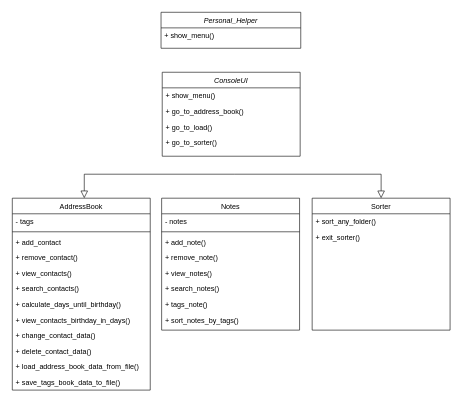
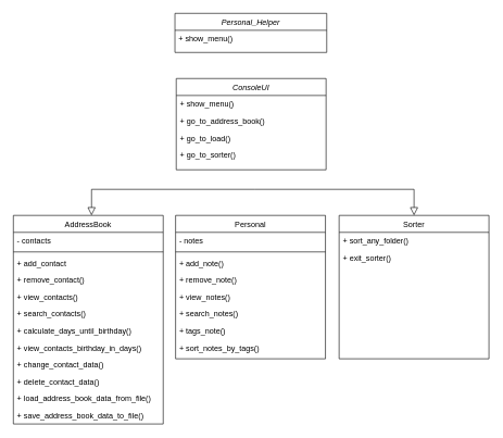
- <mxCell id="24" value="Notes" style="swimlane;fontStyle=0;align=center;verticalAlign=top;childLayout=stackLayout;horizontal=1;startSize=26;horizontalStack=0;resizeParent=1;resizeLast=0;collapsible=1;marginBottom=0;rounded=0;shadow=0;strokeWidth=1;" vertex="1" parent="1"><mxGeometry x="269" y="330" width="230" height="220" as="geometry"><mxRectangle x="130" y="380" width="160" height="26" as="alternateBounds" /></mxGeometry></mxCell>
+ <mxCell id="24" value="Personal" style="swimlane;fontStyle=0;align=center;verticalAlign=top;childLayout=stackLayout;horizontal=1;startSize=26;horizontalStack=0;resizeParent=1;resizeLast=0;collapsible=1;marginBottom=0;rounded=0;shadow=0;strokeWidth=1;" vertex="1" parent="1"><mxGeometry x="269" y="330" width="230" height="220" as="geometry"><mxRectangle x="130" y="380" width="160" height="26" as="alternateBounds" /></mxGeometry></mxCell>
- <mxCell id="5" value="- tags" style="text;align=left;verticalAlign=top;spacingLeft=4;spacingRight=4;overflow=hidden;rotatable=0;points=[[0,0.5],[1,0.5]];portConstraint=eastwest;" parent="4" vertex="1"><mxGeometry y="26" width="230" height="26" as="geometry" /></mxCell>
+ <mxCell id="5" value="- contacts" style="text;align=left;verticalAlign=top;spacingLeft=4;spacingRight=4;overflow=hidden;rotatable=0;points=[[0,0.5],[1,0.5]];portConstraint=eastwest;" parent="4" vertex="1"><mxGeometry y="26" width="230" height="26" as="geometry" /></mxCell>
- <mxCell id="16" value="+ save_tags_book_data_to_file()" style="text;align=left;verticalAlign=top;spacingLeft=4;spacingRight=4;overflow=hidden;rotatable=0;points=[[0,0.5],[1,0.5]];portConstraint=eastwest;" vertex="1" parent="4"><mxGeometry y="294" width="230" height="26" as="geometry" /></mxCell>
+ <mxCell id="16" value="+ save_address_book_data_to_file()" style="text;align=left;verticalAlign=top;spacingLeft=4;spacingRight=4;overflow=hidden;rotatable=0;points=[[0,0.5],[1,0.5]];portConstraint=eastwest;" vertex="1" parent="4"><mxGeometry y="294" width="230" height="26" as="geometry" /></mxCell>
